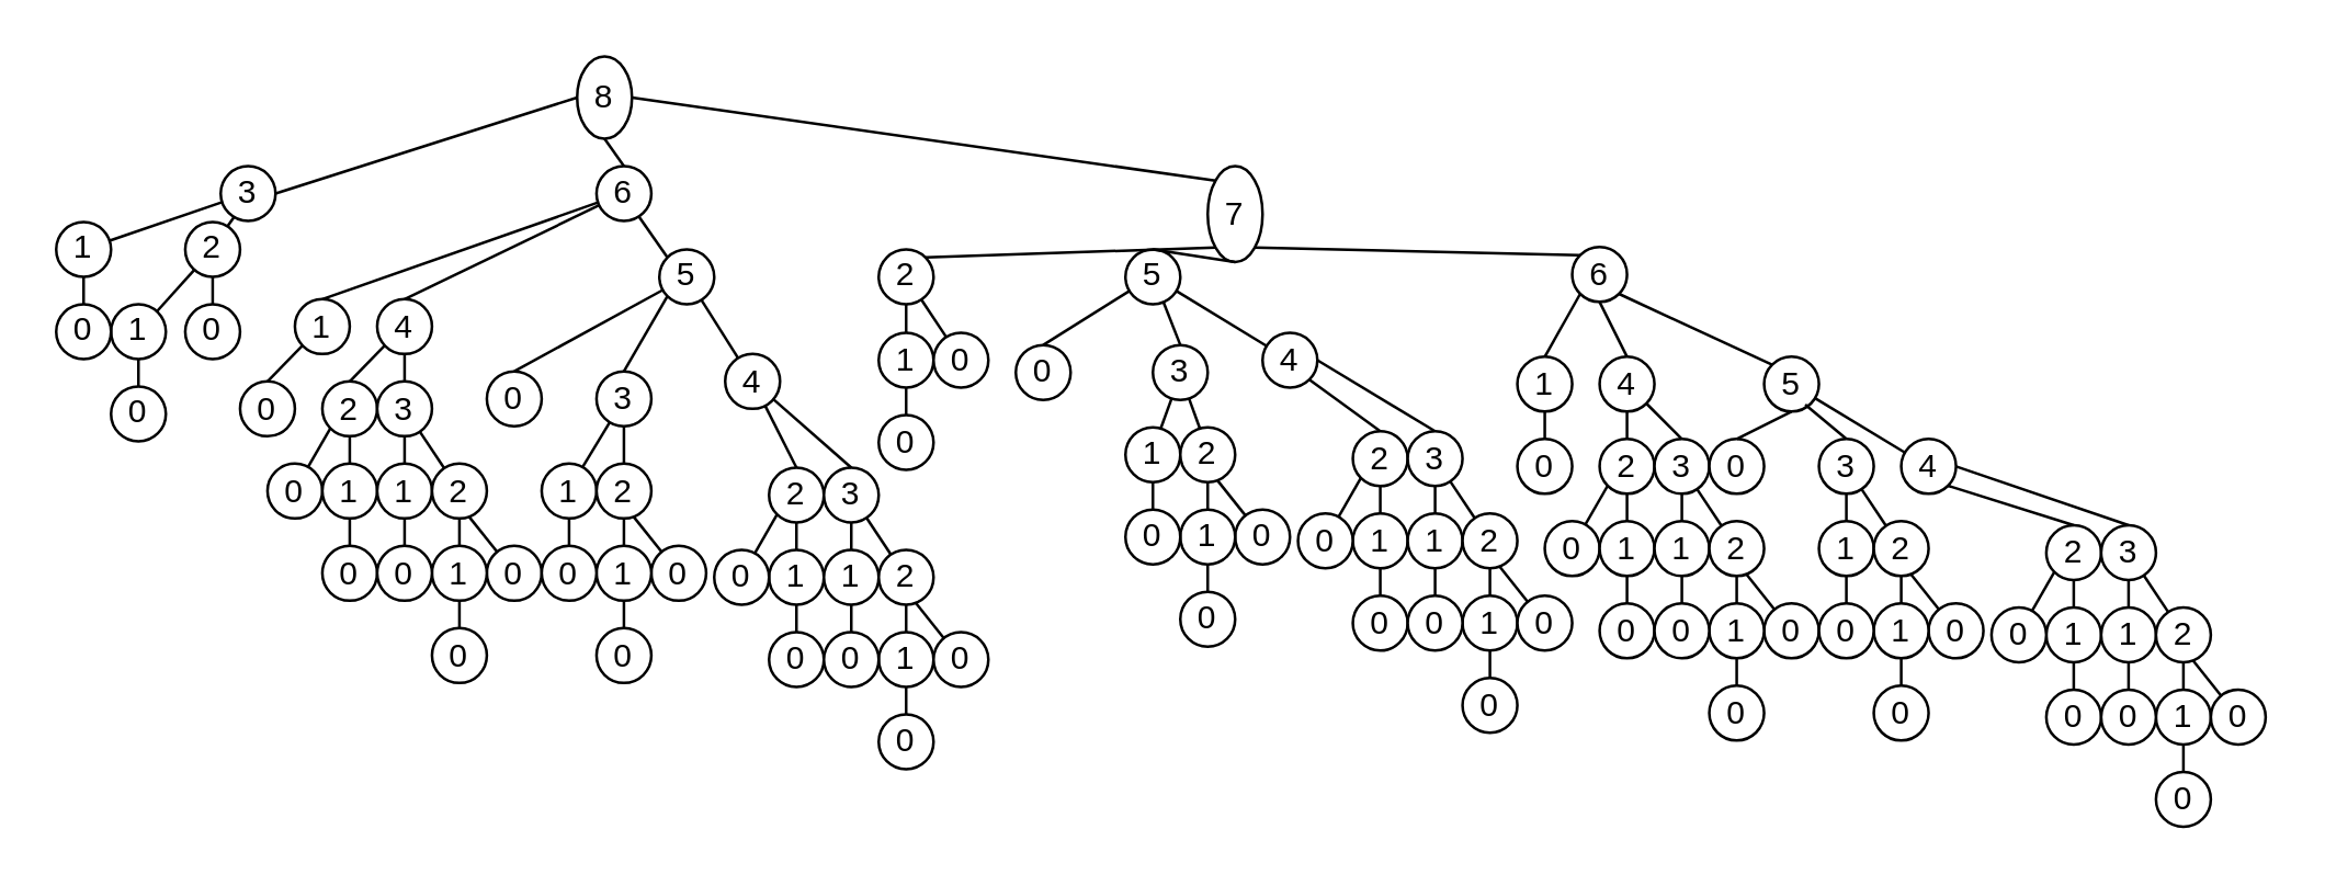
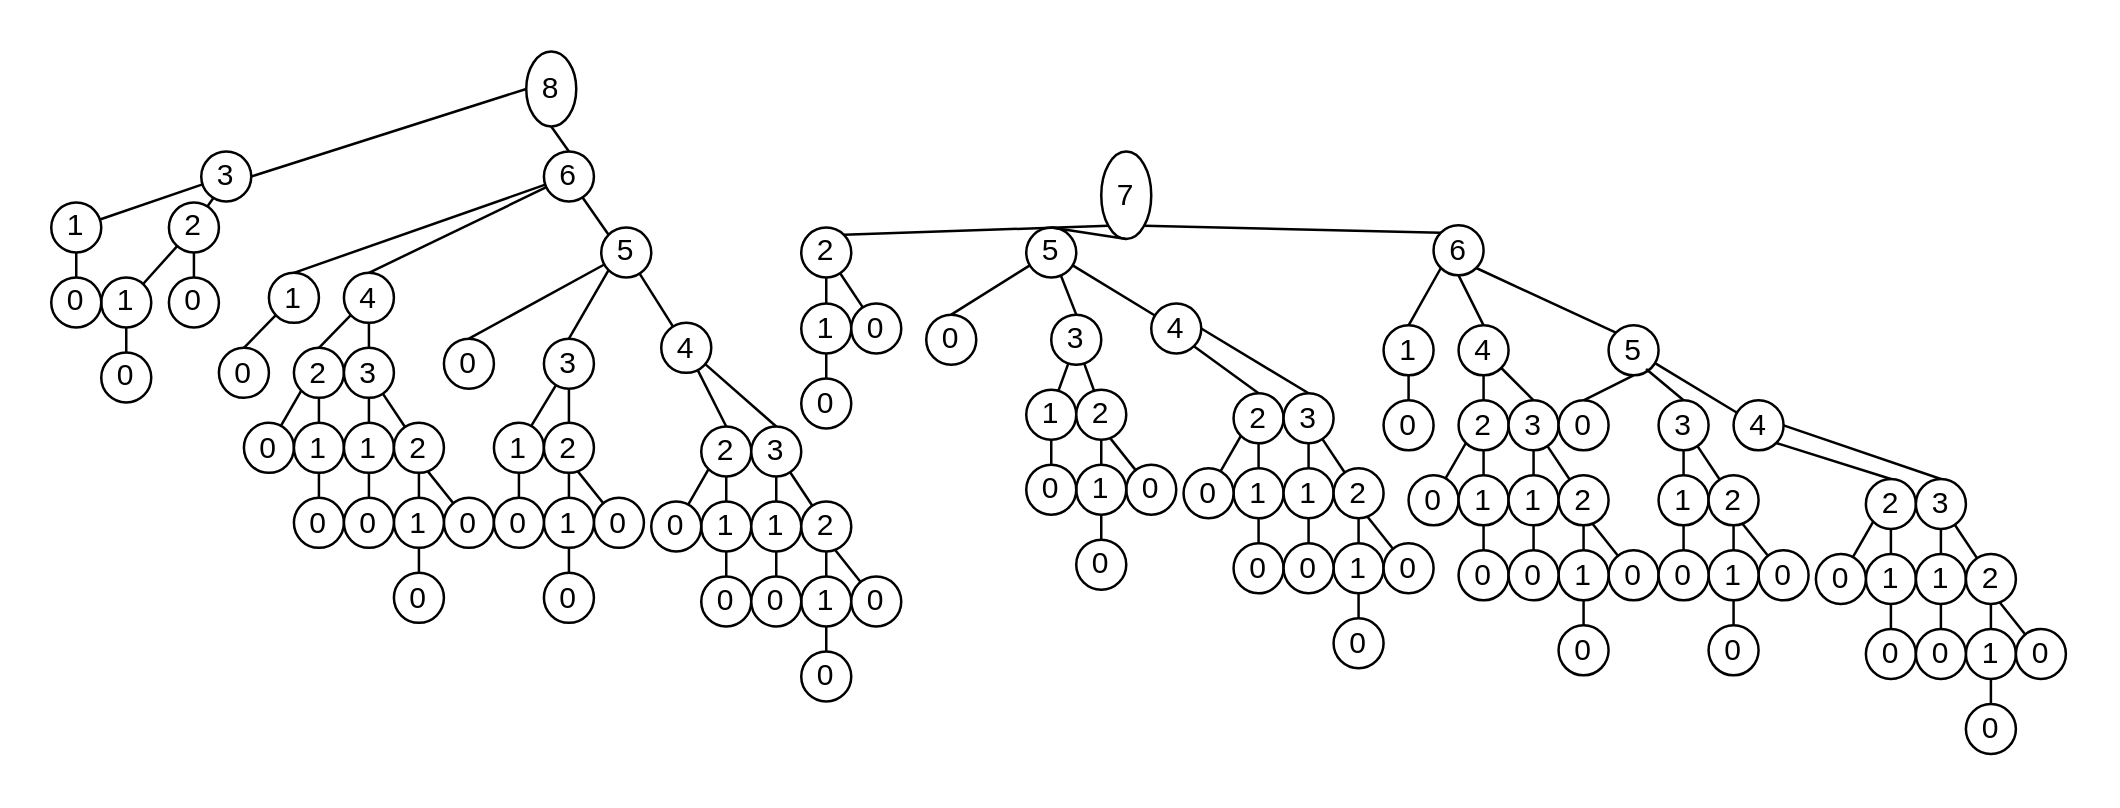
- <mxCell id="7" value="" style="endArrow=none;html=1;entryX=1;entryY=0.5;entryDx=0;entryDy=0;exitX=0;exitY=0;exitDx=0;exitDy=0;" edge="1" parent="1" source="5" target="2"><mxGeometry width="50" height="50" relative="1" as="geometry"><mxPoint x="270" y="270" as="sourcePoint" /><mxPoint x="320" y="220" as="targetPoint" /></mxGeometry></mxCell>
